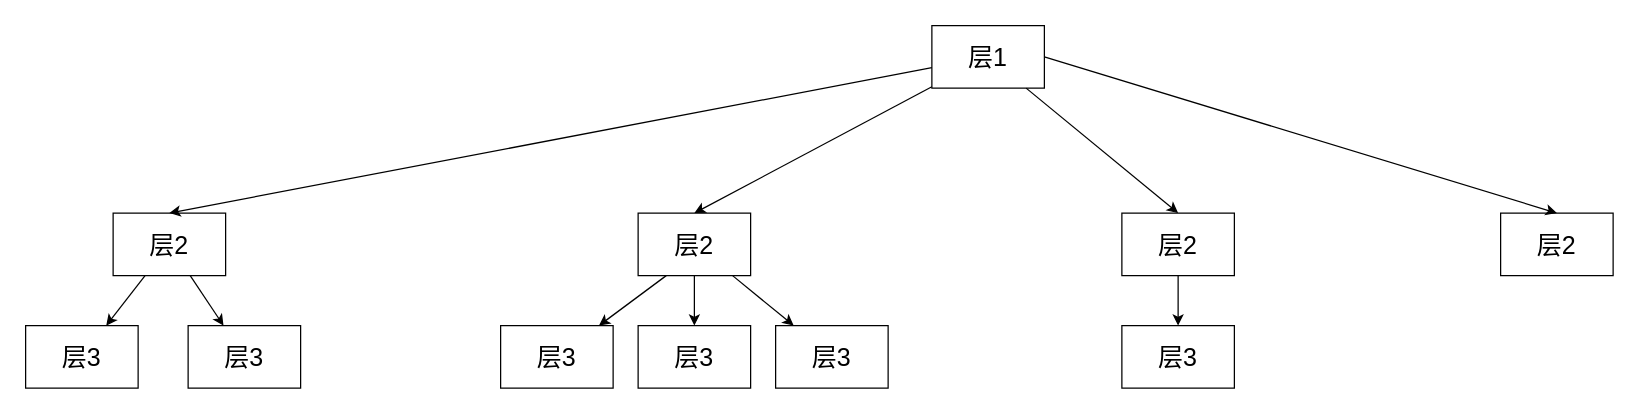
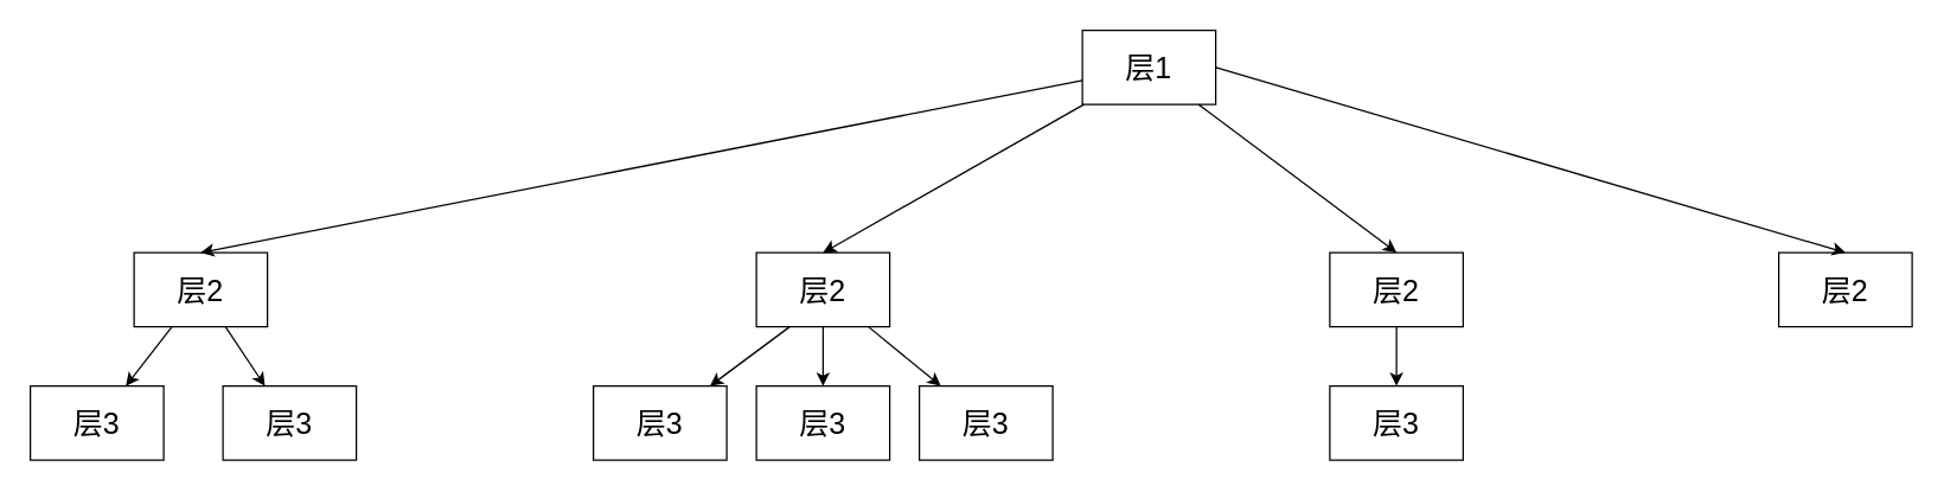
- <mxCell id="2" value="&lt;font style=&quot;font-size: 20px;&quot;&gt;层1&lt;/font&gt;" style="rounded=0;whiteSpace=wrap;html=1;" parent="1" vertex="1"><mxGeometry x="745" y="20" width="90" height="50" as="geometry" /></mxCell>
+ <mxCell id="2" value="&lt;font style=&quot;font-size: 20px;&quot;&gt;层1&lt;/font&gt;" style="rounded=0;whiteSpace=wrap;html=1;" parent="1" vertex="1"><mxGeometry x="730" y="20" width="90" height="50" as="geometry" /></mxCell>
